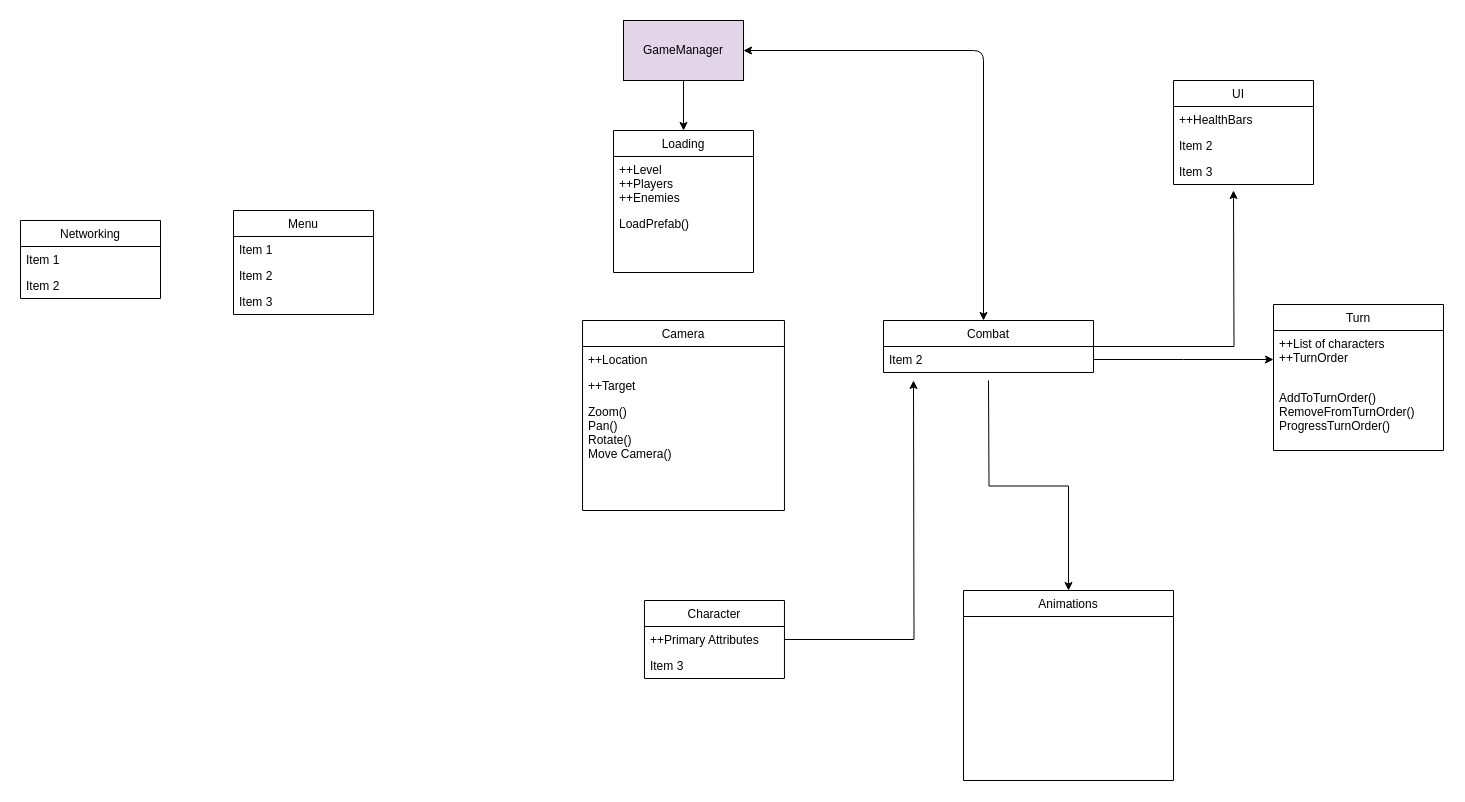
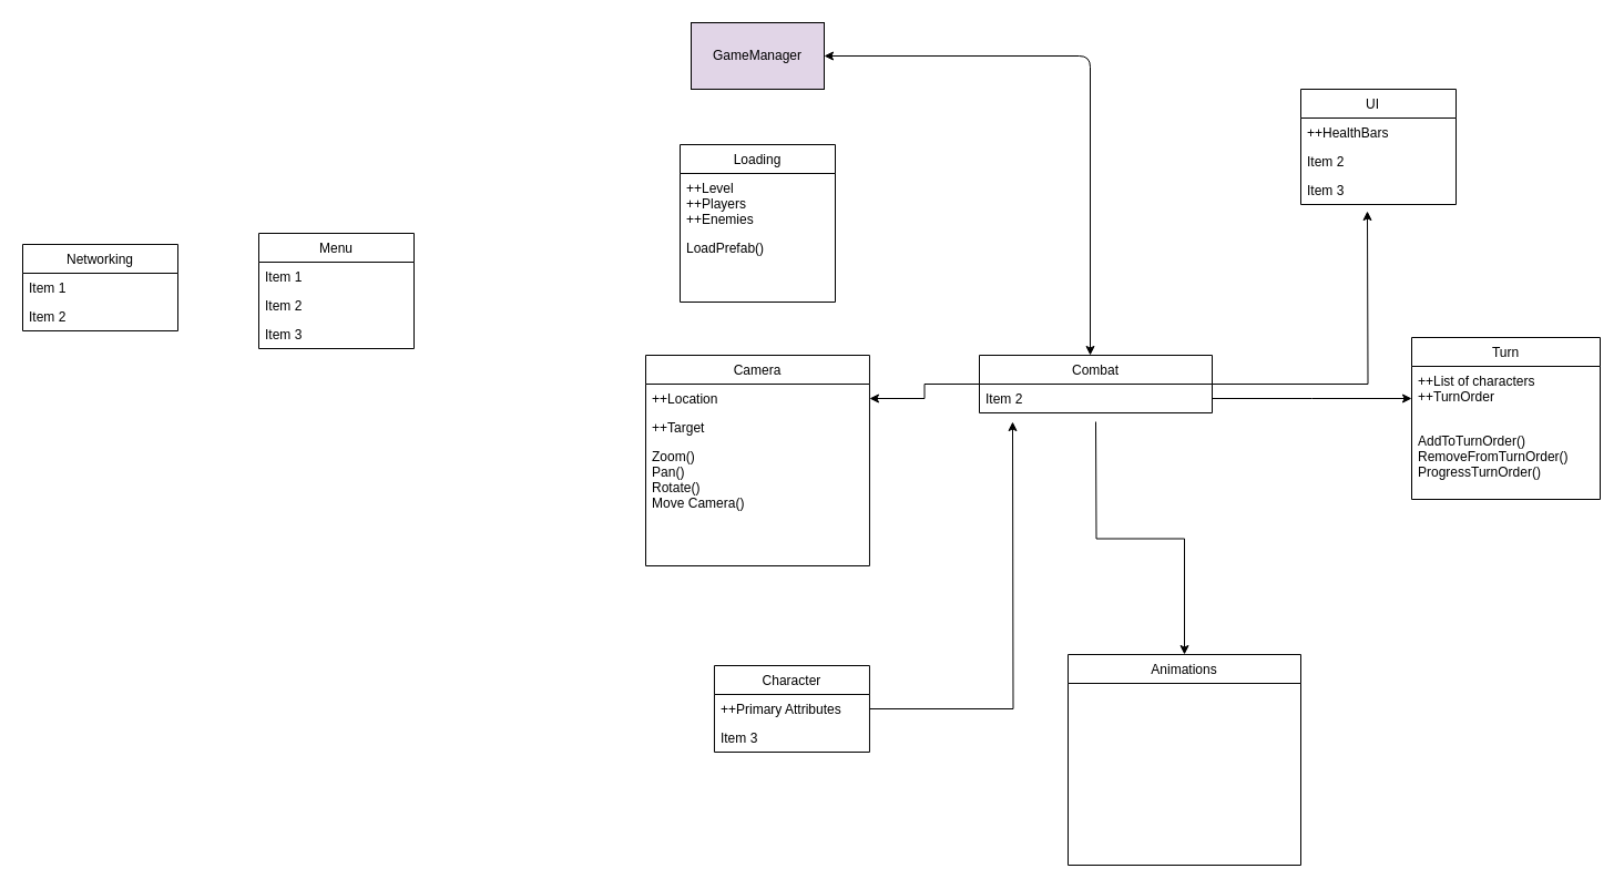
- <mxCell id="6" style="edgeStyle=orthogonalEdgeStyle;rounded=0;orthogonalLoop=1;jettySize=auto;html=1;entryX=0.5;entryY=0;entryDx=0;entryDy=0;" parent="1" source="7" target="34" edge="1"><mxGeometry relative="1" as="geometry" /></mxCell>
+ <mxCell id="10" style="edgeStyle=orthogonalEdgeStyle;rounded=0;orthogonalLoop=1;jettySize=auto;html=1;entryX=1;entryY=0.5;entryDx=0;entryDy=0;" parent="1" source="12" target="3" edge="1"><mxGeometry relative="1" as="geometry" /></mxCell>
